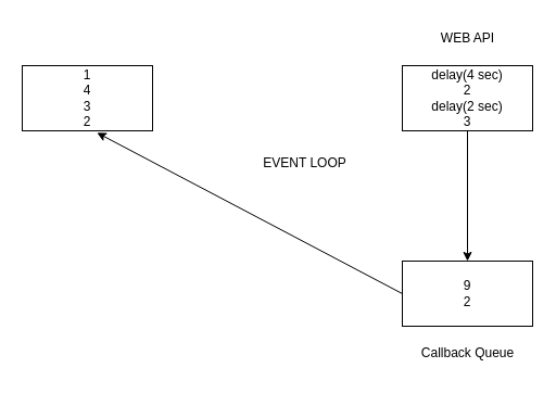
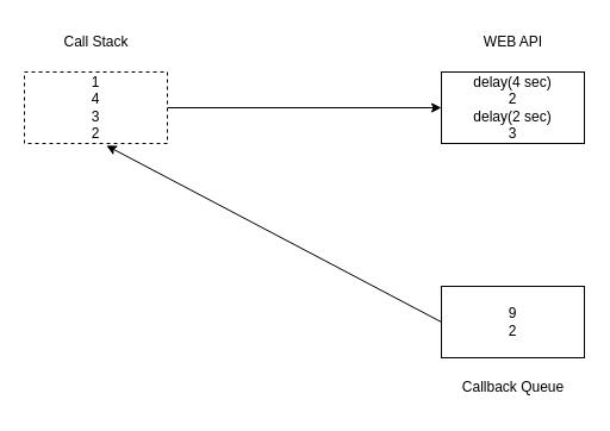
+ <mxCell id="8" value="Call Stack" style="text;html=1;align=center;verticalAlign=middle;resizable=0;points=[];autosize=1;strokeColor=none;fillColor=none;" vertex="1" parent="1"><mxGeometry x="40" y="20" width="80" height="30" as="geometry" /></mxCell>
- <mxCell id="3" value="1&lt;br&gt;4&lt;br&gt;3&lt;br&gt;2" style="whiteSpace=wrap;html=1;" vertex="1" parent="1"><mxGeometry x="20" y="60" width="120" height="60" as="geometry" /></mxCell>
+ <mxCell id="3" value="1&lt;br&gt;4&lt;br&gt;3&lt;br&gt;2" style="whiteSpace=wrap;html=1;dashed=1;" vertex="1" parent="1"><mxGeometry x="20" y="60" width="120" height="60" as="geometry" /></mxCell>
+ <mxCell id="2" style="edgeStyle=none;html=1;exitX=1;exitY=0.5;exitDx=0;exitDy=0;entryX=0;entryY=0.5;entryDx=0;entryDy=0;" edge="1" parent="1" source="3" target="5"><mxGeometry relative="1" as="geometry"><mxPoint x="370" y="90.353" as="targetPoint" /></mxGeometry></mxCell>
- <mxCell id="11" value="EVENT LOOP" style="text;html=1;align=center;verticalAlign=middle;resizable=0;points=[];autosize=1;strokeColor=none;fillColor=none;" vertex="1" parent="1"><mxGeometry x="230" y="135" width="100" height="30" as="geometry" /></mxCell>
- <mxCell id="4" style="edgeStyle=none;html=1;exitX=0.5;exitY=1;exitDx=0;exitDy=0;entryX=0.5;entryY=0;entryDx=0;entryDy=0;" edge="1" parent="1" source="5" target="7"><mxGeometry relative="1" as="geometry"><mxPoint x="429.647" y="240" as="targetPoint" /></mxGeometry></mxCell>
